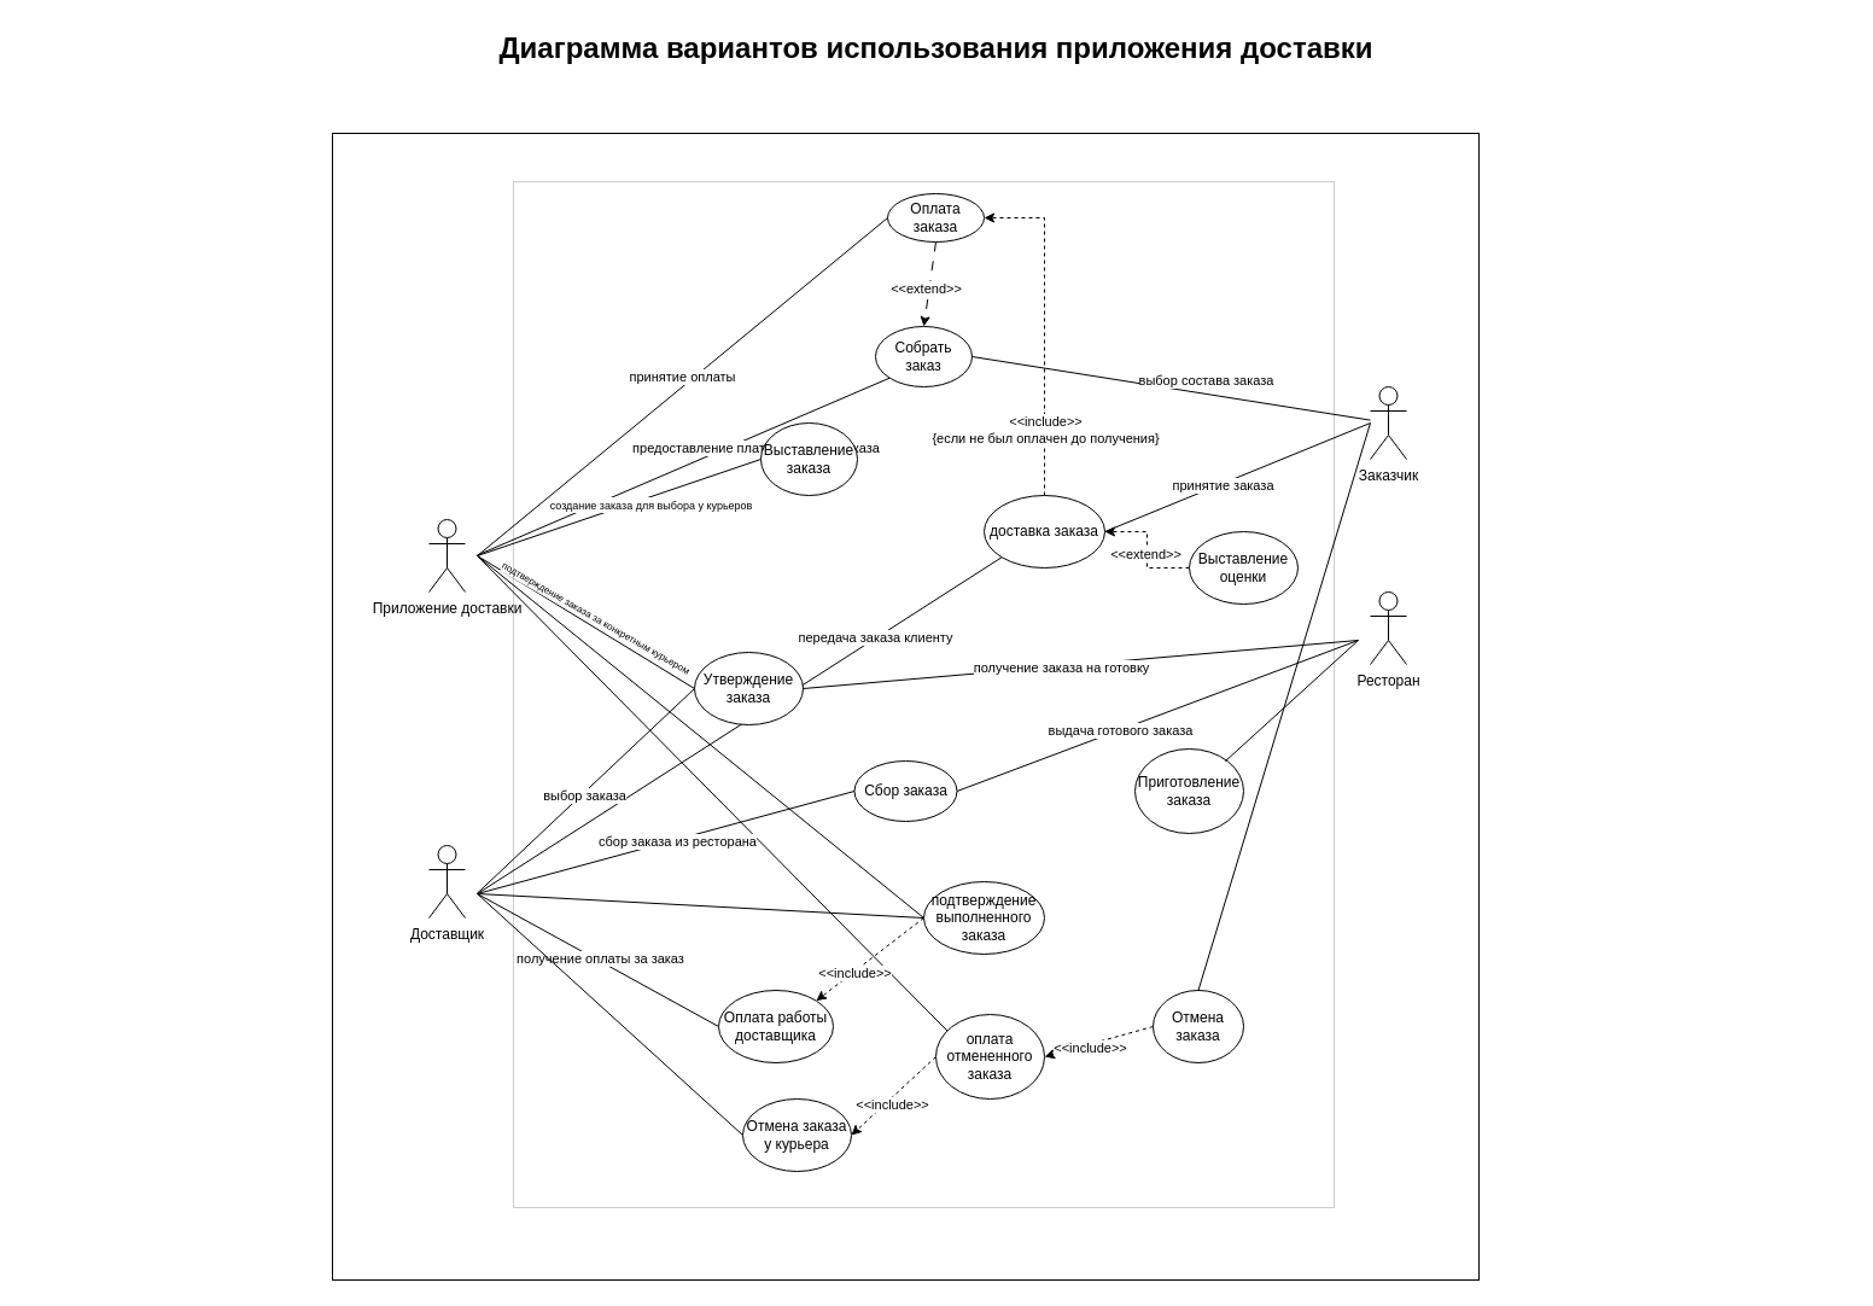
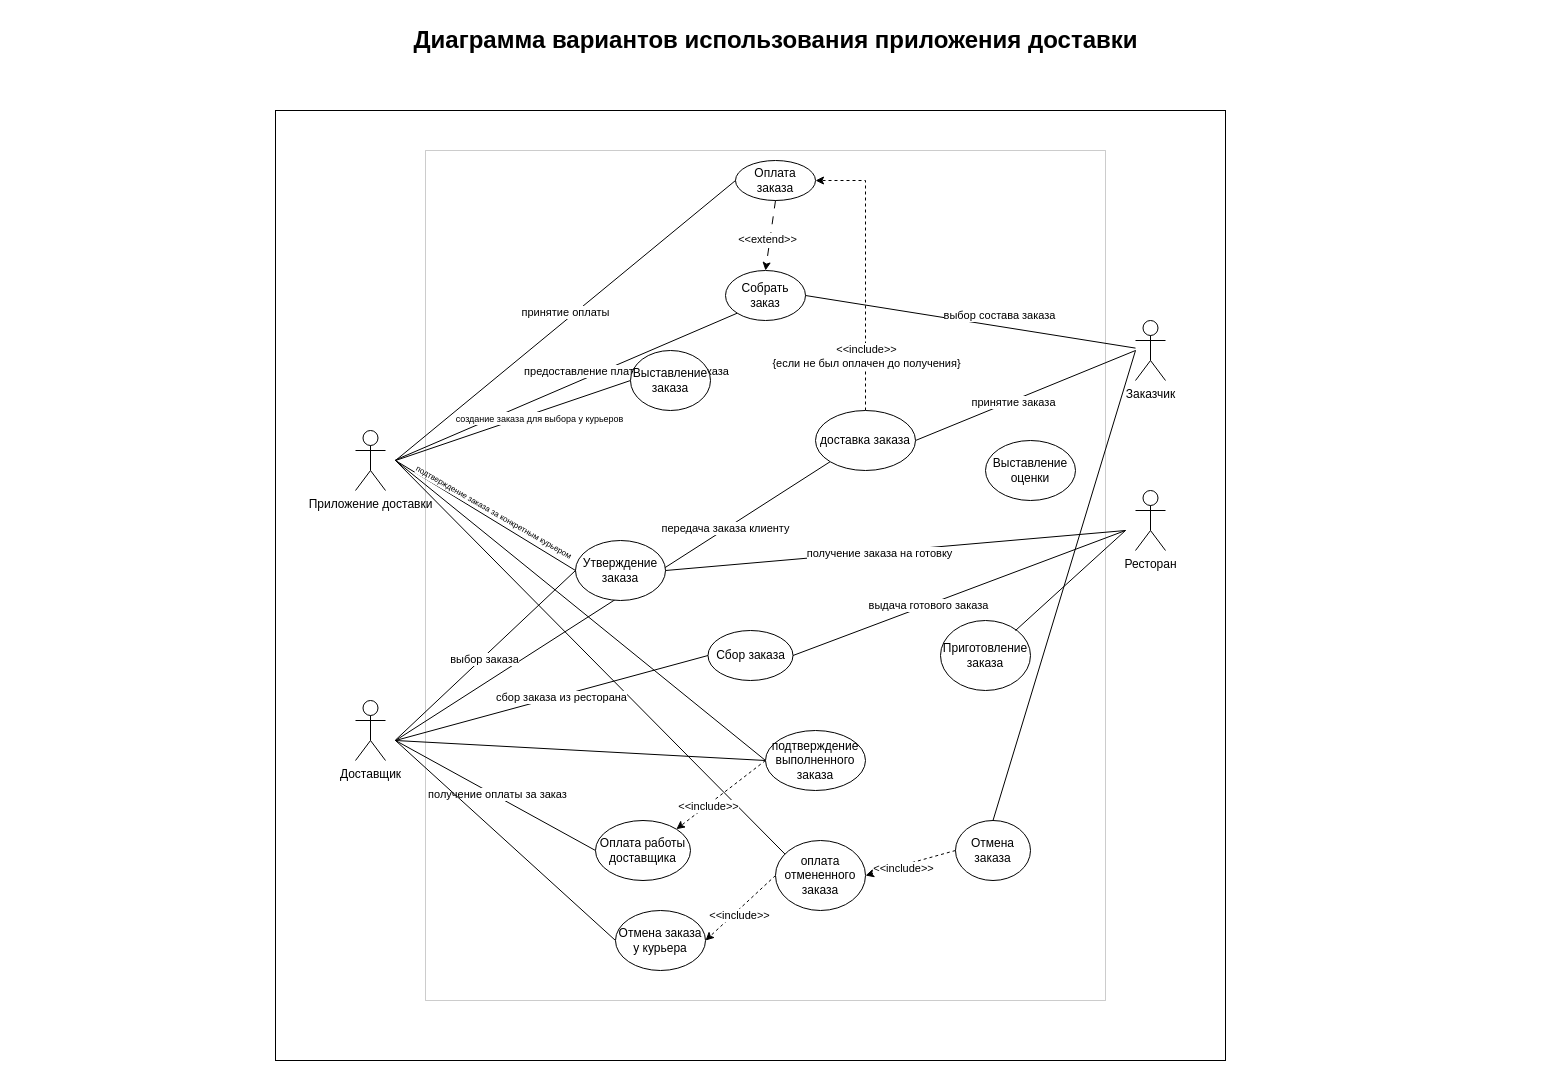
- <mxCell id="50" style="edgeStyle=orthogonalEdgeStyle;rounded=0;orthogonalLoop=1;jettySize=auto;html=1;exitX=0;exitY=0.5;exitDx=0;exitDy=0;entryX=1;entryY=0.5;entryDx=0;entryDy=0;dashed=1;" parent="1" source="52" target="47" edge="1"><mxGeometry relative="1" as="geometry" /></mxCell>
- <mxCell id="51" value="&amp;lt;&amp;lt;extend&amp;gt;&amp;gt;" style="edgeLabel;html=1;align=center;verticalAlign=middle;resizable=0;points=[];" parent="50" vertex="1" connectable="0"><mxGeometry x="-0.059" y="2" relative="1" as="geometry"><mxPoint as="offset" /></mxGeometry></mxCell>
